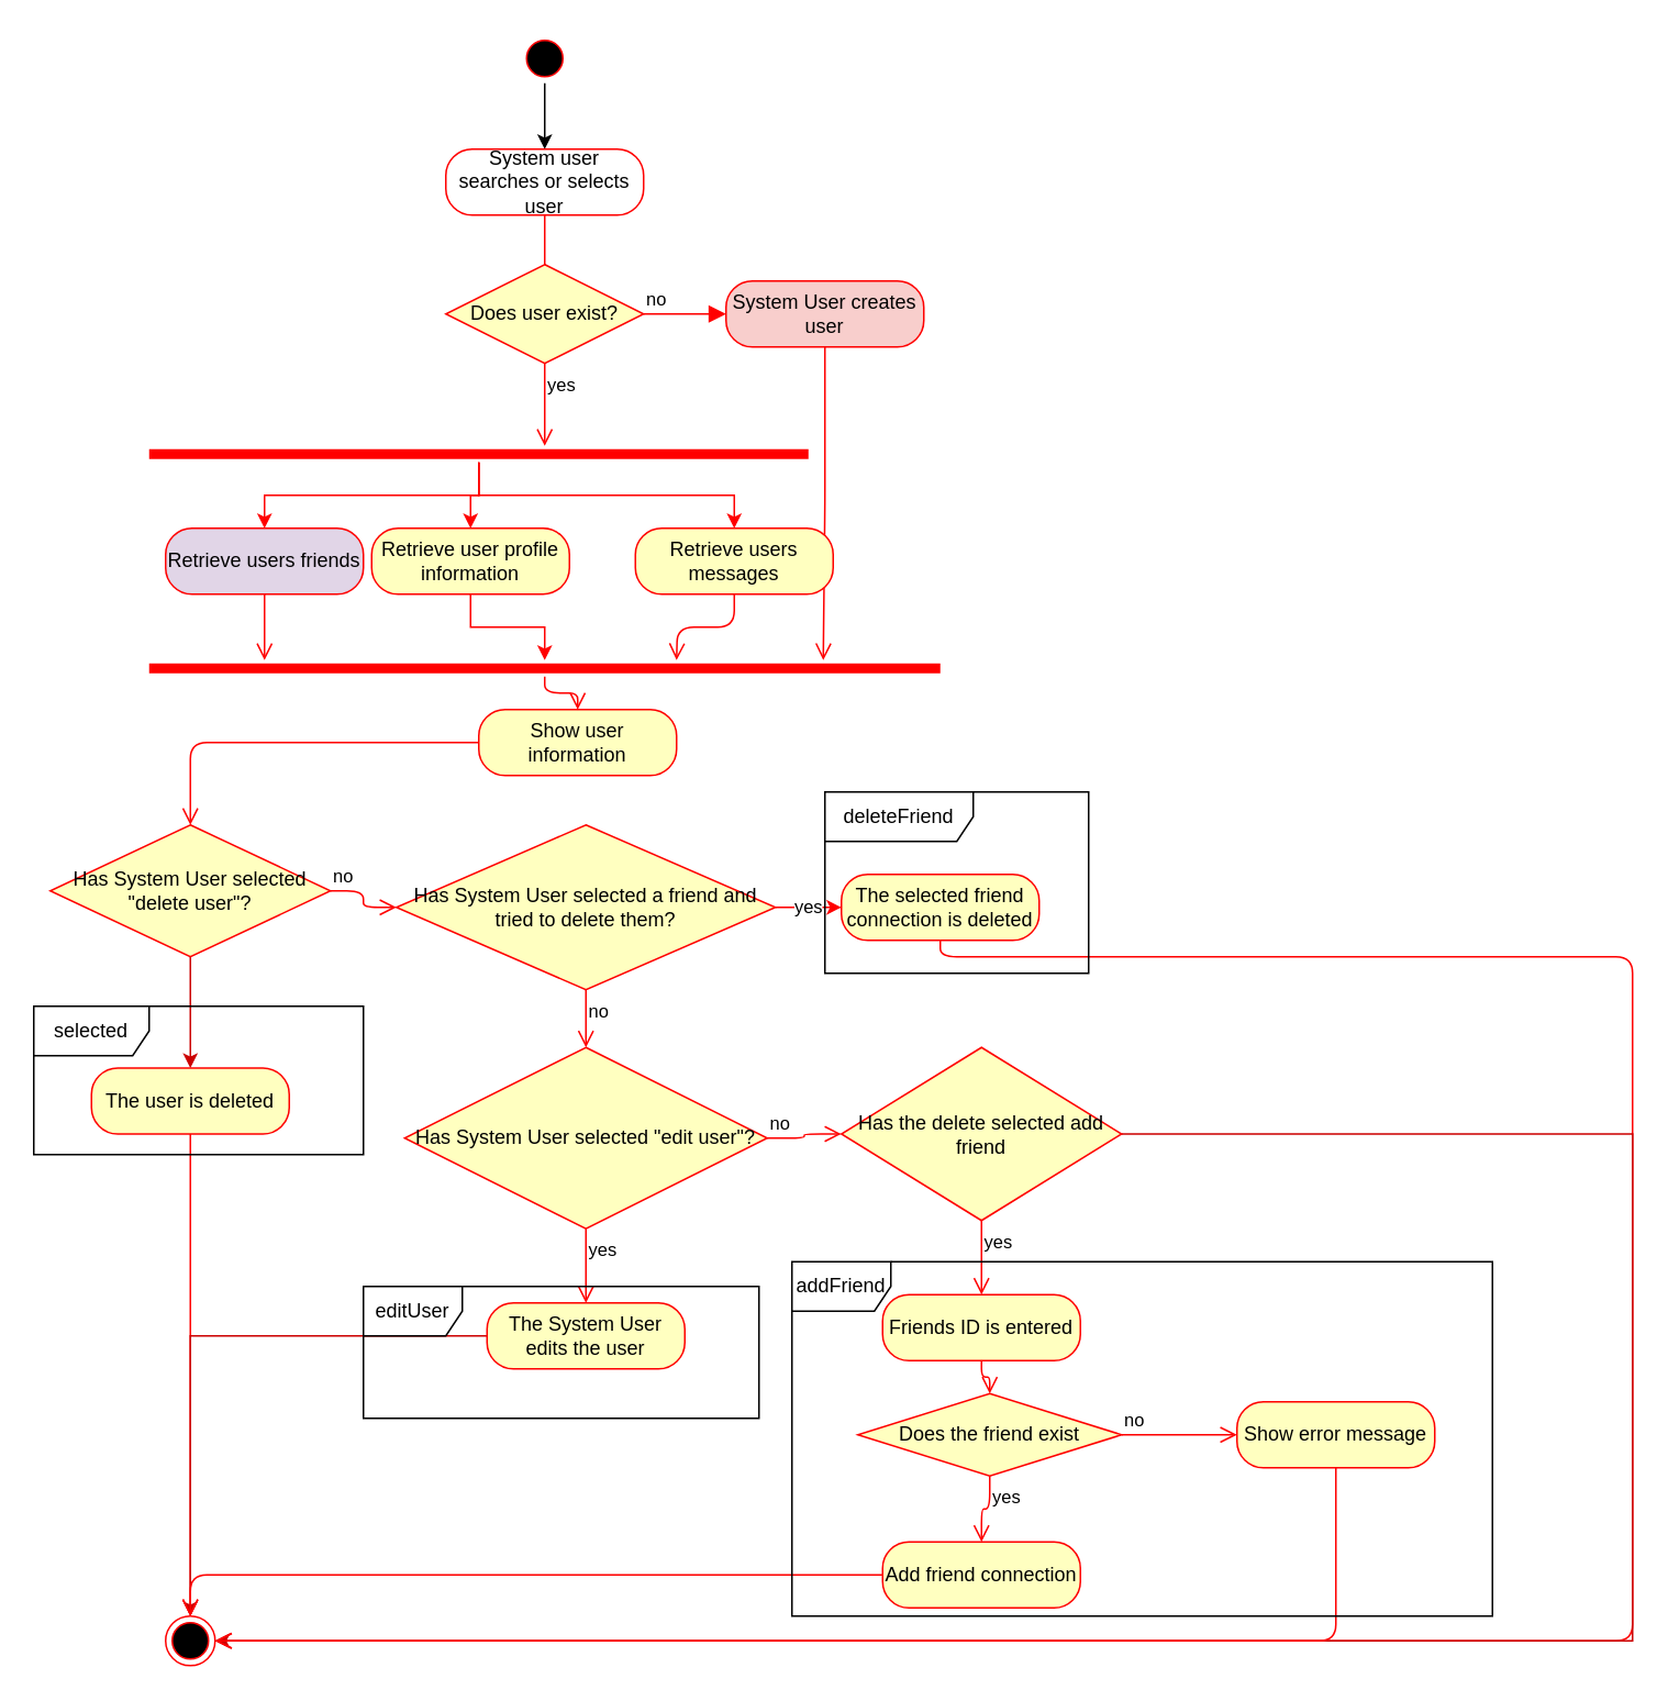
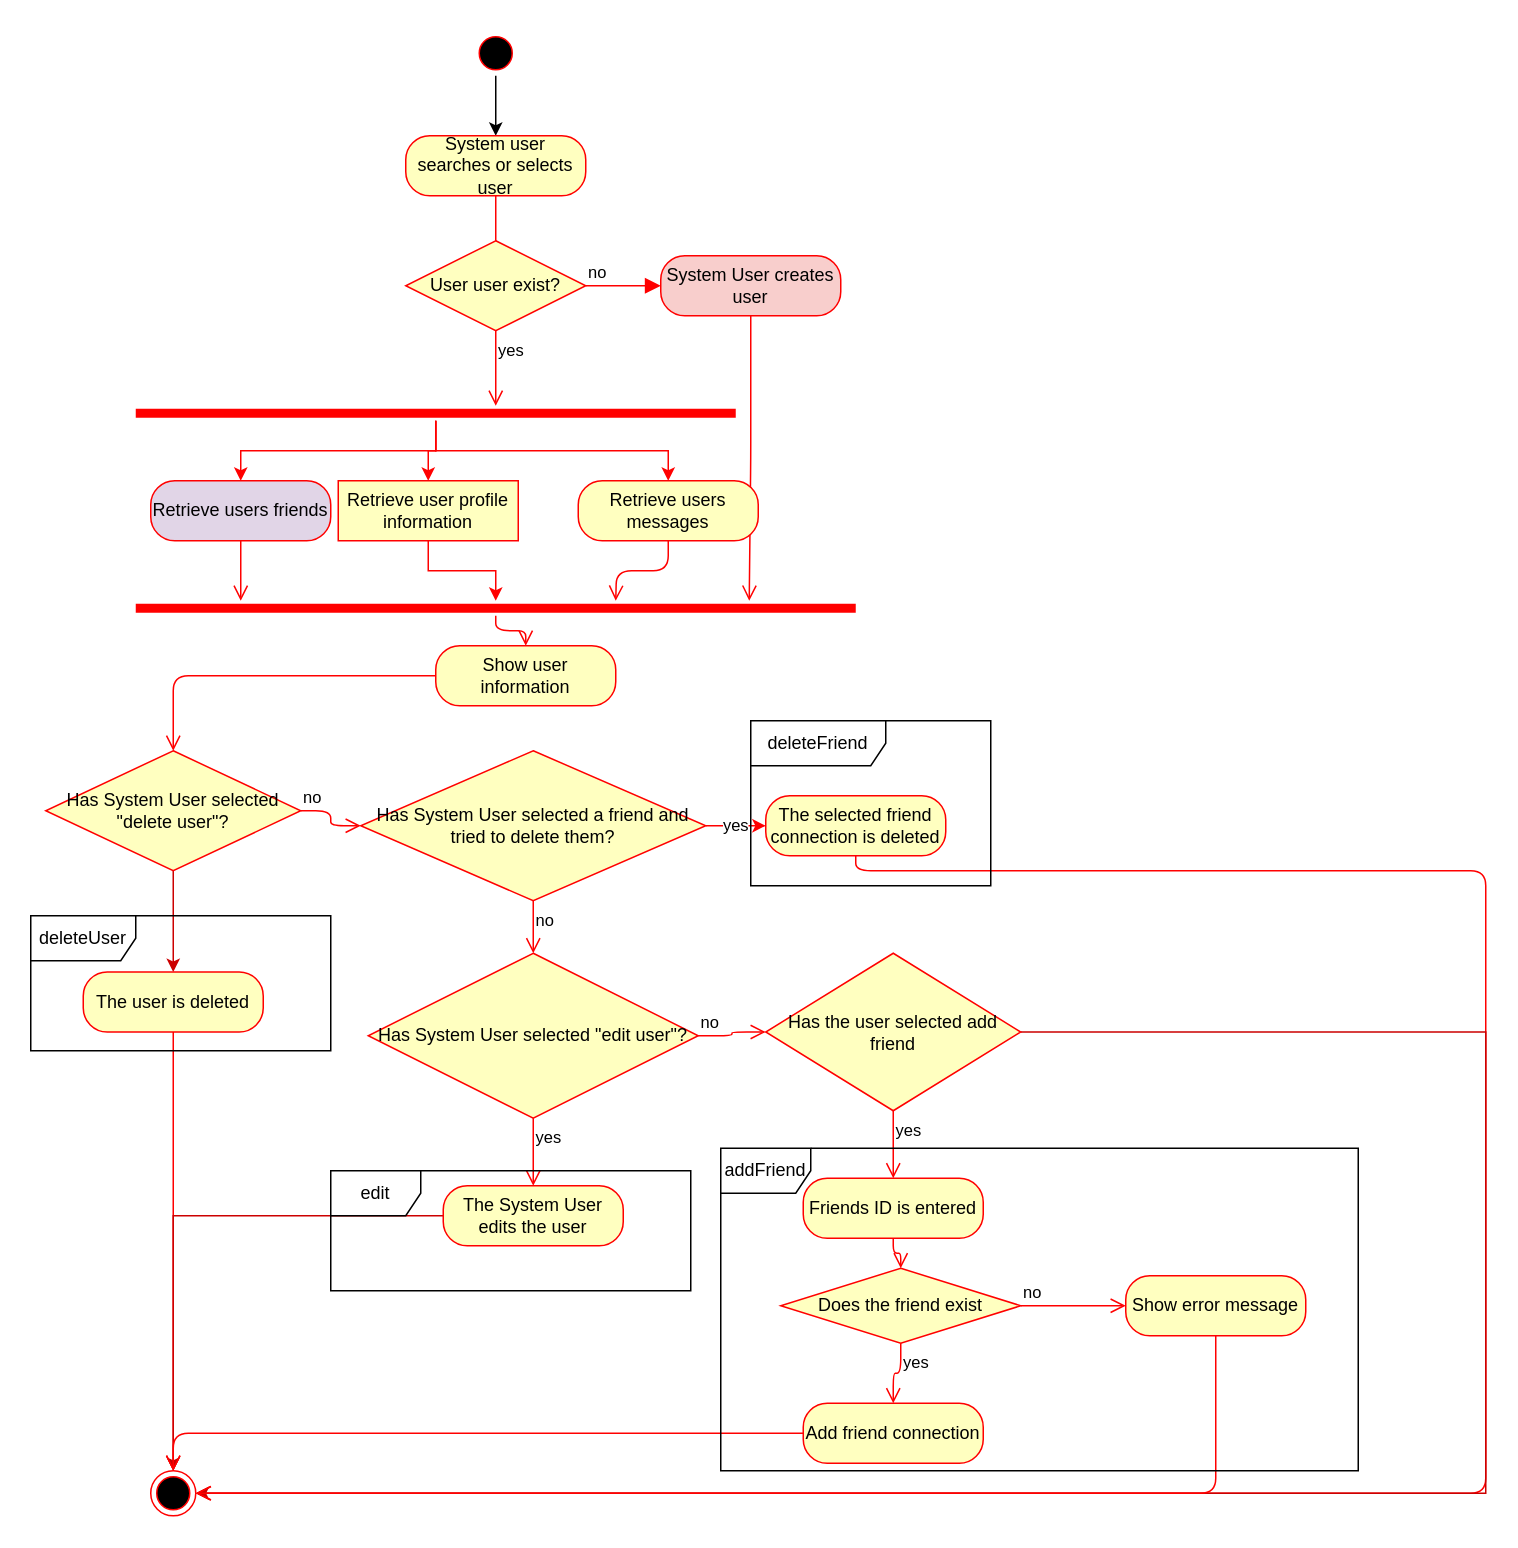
- <mxCell id="4" value="System user searches or selects user" style="rounded=1;whiteSpace=wrap;html=1;arcSize=40;fontColor=#000000;fillColor=#ffffff;strokeColor=#ff0000;" vertex="1" parent="1"><mxGeometry x="270" y="90" width="120" height="40" as="geometry" /></mxCell>
+ <mxCell id="4" value="System user searches or selects user" style="rounded=1;whiteSpace=wrap;html=1;arcSize=40;fontColor=#000000;fillColor=#ffffc0;strokeColor=#ff0000;" vertex="1" parent="1"><mxGeometry x="270" y="90" width="120" height="40" as="geometry" /></mxCell>
- <mxCell id="6" value="Does user exist?" style="rhombus;whiteSpace=wrap;html=1;fillColor=#ffffc0;strokeColor=#ff0000;" vertex="1" parent="1"><mxGeometry x="270" y="160" width="120" height="60" as="geometry" /></mxCell>
+ <mxCell id="6" value="User user exist?" style="rhombus;whiteSpace=wrap;html=1;fillColor=#ffffc0;strokeColor=#ff0000;" vertex="1" parent="1"><mxGeometry x="270" y="160" width="120" height="60" as="geometry" /></mxCell>
- <mxCell id="16" value="Retrieve user profile information" style="rounded=1;whiteSpace=wrap;html=1;arcSize=40;fontColor=#000000;fillColor=#ffffc0;strokeColor=#ff0000;" vertex="1" parent="1"><mxGeometry x="225" y="320" width="120" height="40" as="geometry" /></mxCell>
+ <mxCell id="16" value="Retrieve user profile information" style="whiteSpace=wrap;html=1;arcSize=40;fontColor=#000000;fillColor=#ffffc0;strokeColor=#ff0000;rounded=0;" vertex="1" parent="1"><mxGeometry x="225" y="320" width="120" height="40" as="geometry" /></mxCell>
- <mxCell id="56" value="selected" style="shape=umlFrame;whiteSpace=wrap;html=1;width=70;height=30;" vertex="1" parent="1"><mxGeometry x="20" y="610" width="200" height="90" as="geometry" /></mxCell>
+ <mxCell id="56" value="deleteUser" style="shape=umlFrame;whiteSpace=wrap;html=1;width=70;height=30;" vertex="1" parent="1"><mxGeometry x="20" y="610" width="200" height="90" as="geometry" /></mxCell>
- <mxCell id="42" value="Has the delete selected add friend" style="rhombus;whiteSpace=wrap;html=1;fillColor=#ffffc0;strokeColor=#ff0000;" vertex="1" parent="1"><mxGeometry x="510" y="635" width="170" height="105" as="geometry" /></mxCell>
+ <mxCell id="42" value="Has the user selected add friend" style="rhombus;whiteSpace=wrap;html=1;fillColor=#ffffc0;strokeColor=#ff0000;" vertex="1" parent="1"><mxGeometry x="510" y="635" width="170" height="105" as="geometry" /></mxCell>
- <mxCell id="54" value="editUser" style="shape=umlFrame;whiteSpace=wrap;html=1;" vertex="1" parent="1"><mxGeometry x="220" y="780" width="240" height="80" as="geometry" /></mxCell>
+ <mxCell id="54" value="edit" style="shape=umlFrame;whiteSpace=wrap;html=1;" vertex="1" parent="1"><mxGeometry x="220" y="780" width="240" height="80" as="geometry" /></mxCell>
